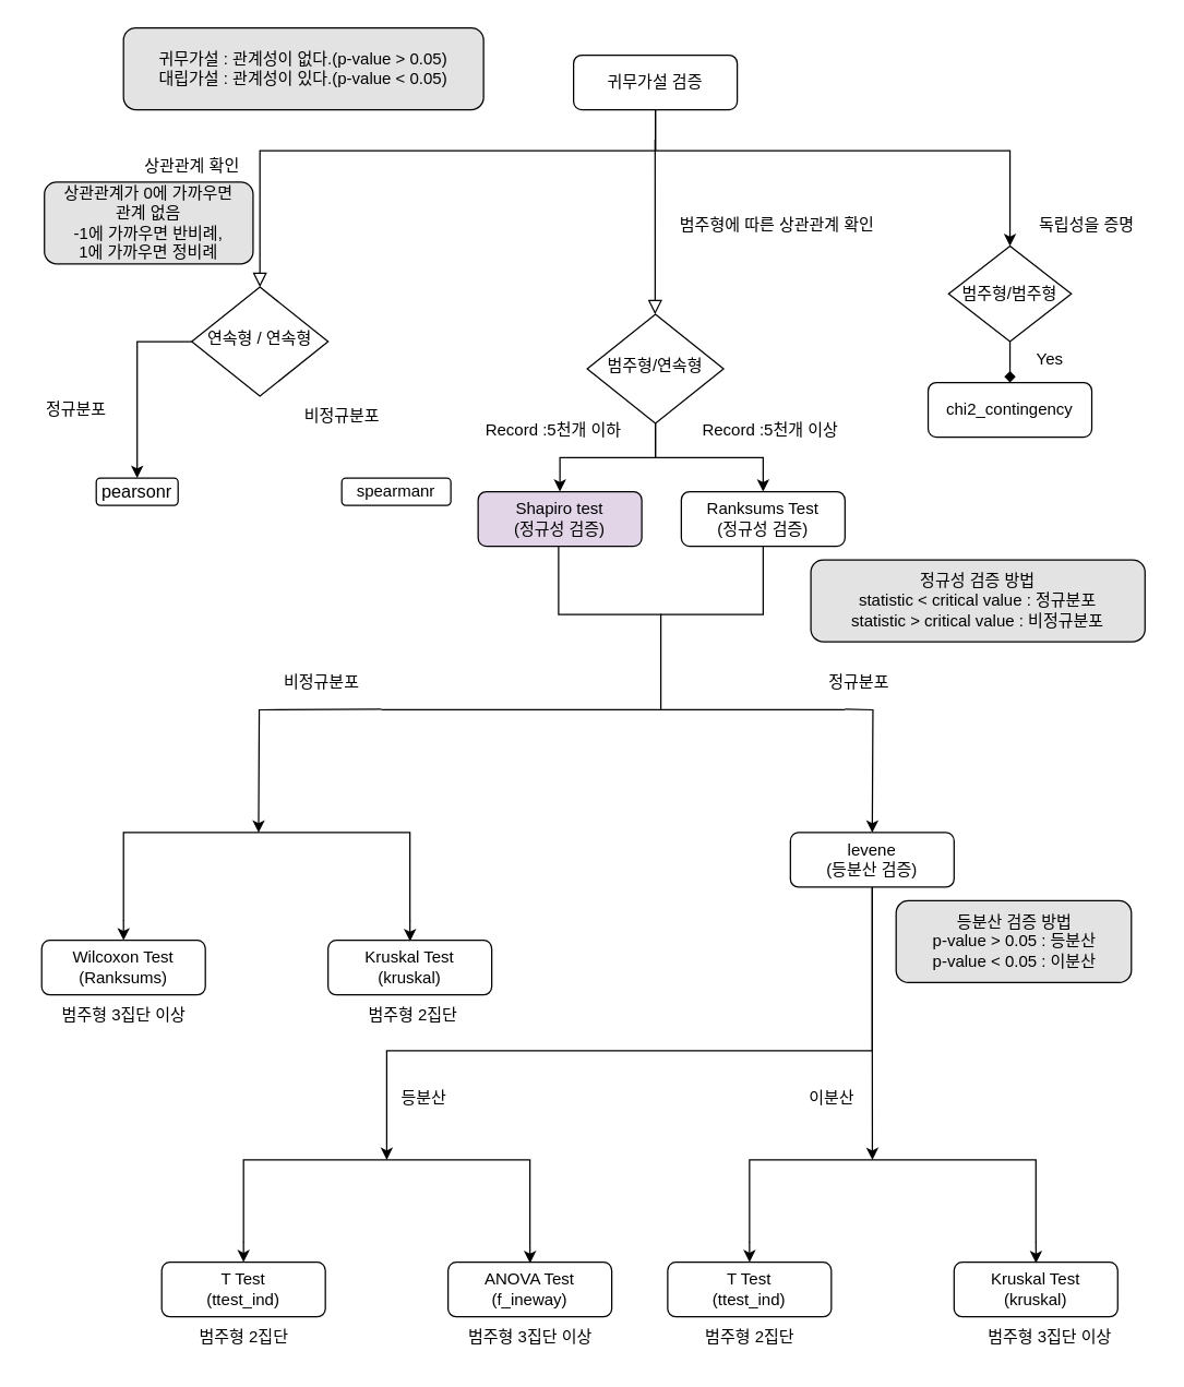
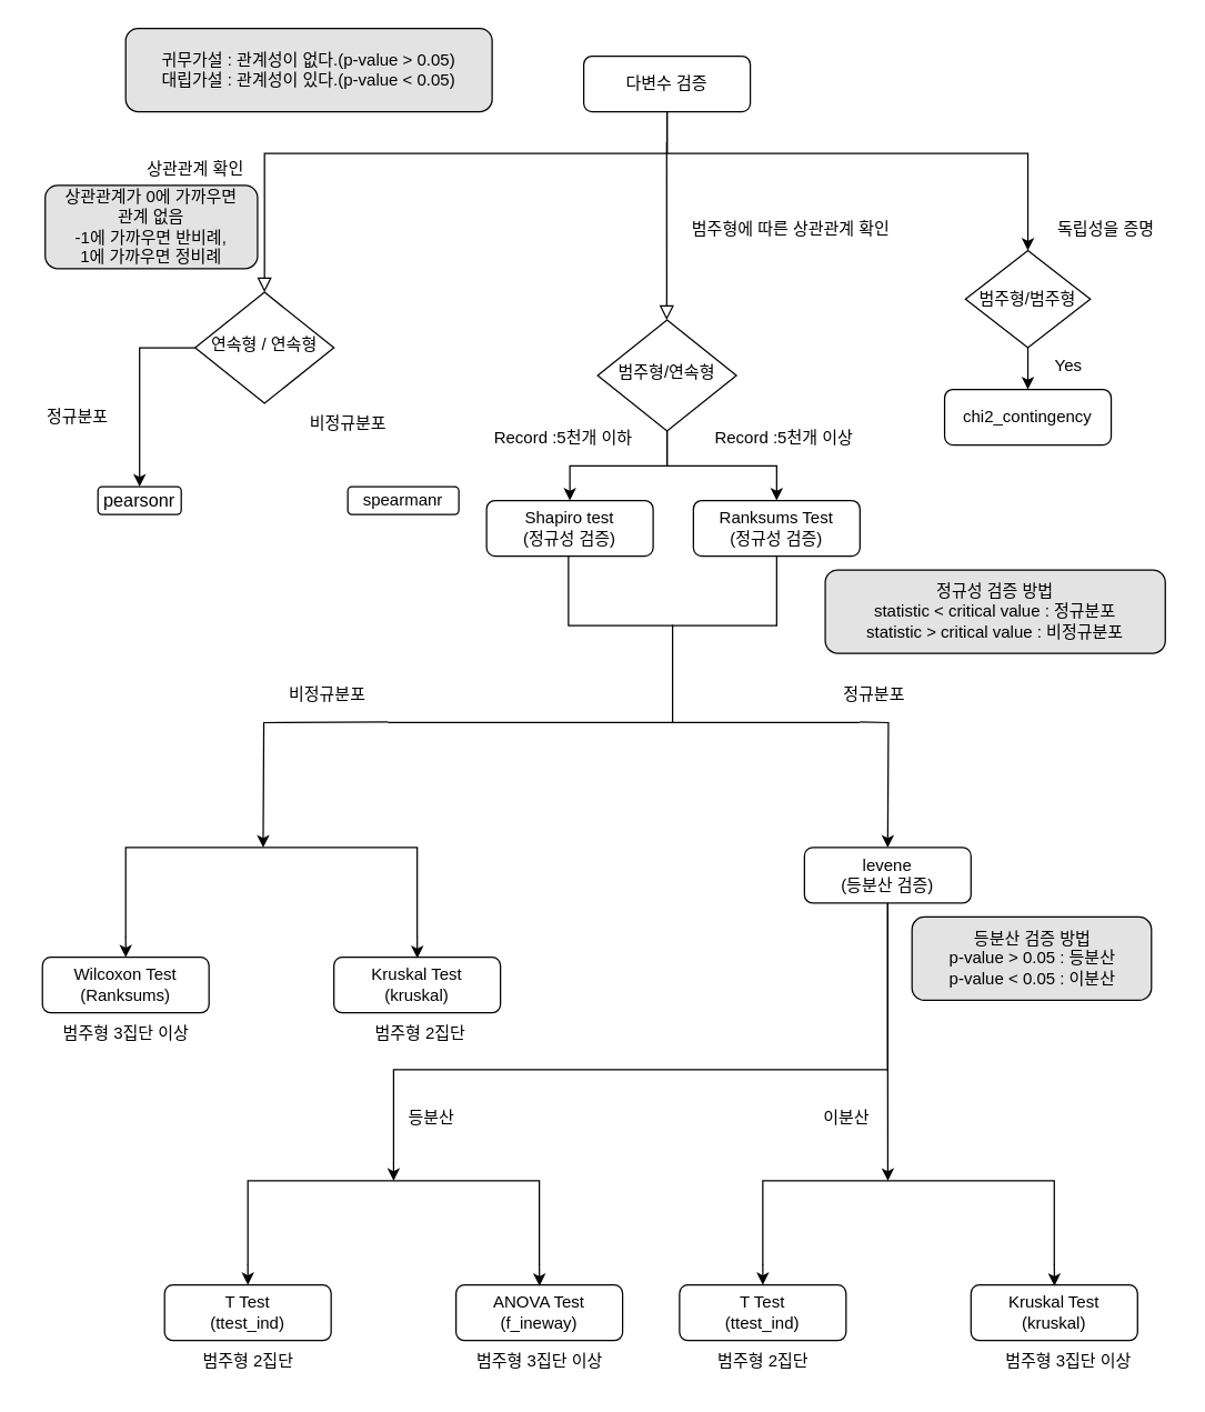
- <mxCell id="4" value="귀무가설 검증" style="rounded=1;whiteSpace=wrap;html=1;fontSize=12;glass=0;strokeWidth=1;shadow=0;" vertex="1" parent="1"><mxGeometry x="420" y="40" width="120" height="40" as="geometry" /></mxCell>
+ <mxCell id="4" value="다변수 검증" style="rounded=1;whiteSpace=wrap;html=1;fontSize=12;glass=0;strokeWidth=1;shadow=0;" vertex="1" parent="1"><mxGeometry x="420" y="40" width="120" height="40" as="geometry" /></mxCell>
- <mxCell id="14" style="edgeStyle=orthogonalEdgeStyle;rounded=0;orthogonalLoop=1;jettySize=auto;html=1;exitX=0.5;exitY=1;exitDx=0;exitDy=0;entryX=0.5;entryY=0;entryDx=0;entryDy=0;endArrow=diamond;" edge="1" parent="1" source="15" target="8"><mxGeometry relative="1" as="geometry" /></mxCell>
+ <mxCell id="14" style="edgeStyle=orthogonalEdgeStyle;rounded=0;orthogonalLoop=1;jettySize=auto;html=1;exitX=0.5;exitY=1;exitDx=0;exitDy=0;entryX=0.5;entryY=0;entryDx=0;entryDy=0;" edge="1" parent="1" source="15" target="8"><mxGeometry relative="1" as="geometry" /></mxCell>
- <mxCell id="12" value="Shapiro test&lt;br&gt;(정규성 검증)" style="rounded=1;whiteSpace=wrap;html=1;fontSize=12;glass=0;strokeWidth=1;shadow=0;fillColor=#e1d5e7;" vertex="1" parent="1"><mxGeometry x="350" y="360" width="120" height="40" as="geometry" /></mxCell>
+ <mxCell id="12" value="Shapiro test&lt;br&gt;(정규성 검증)" style="rounded=1;whiteSpace=wrap;html=1;fontSize=12;glass=0;strokeWidth=1;shadow=0;" vertex="1" parent="1"><mxGeometry x="350" y="360" width="120" height="40" as="geometry" /></mxCell>
